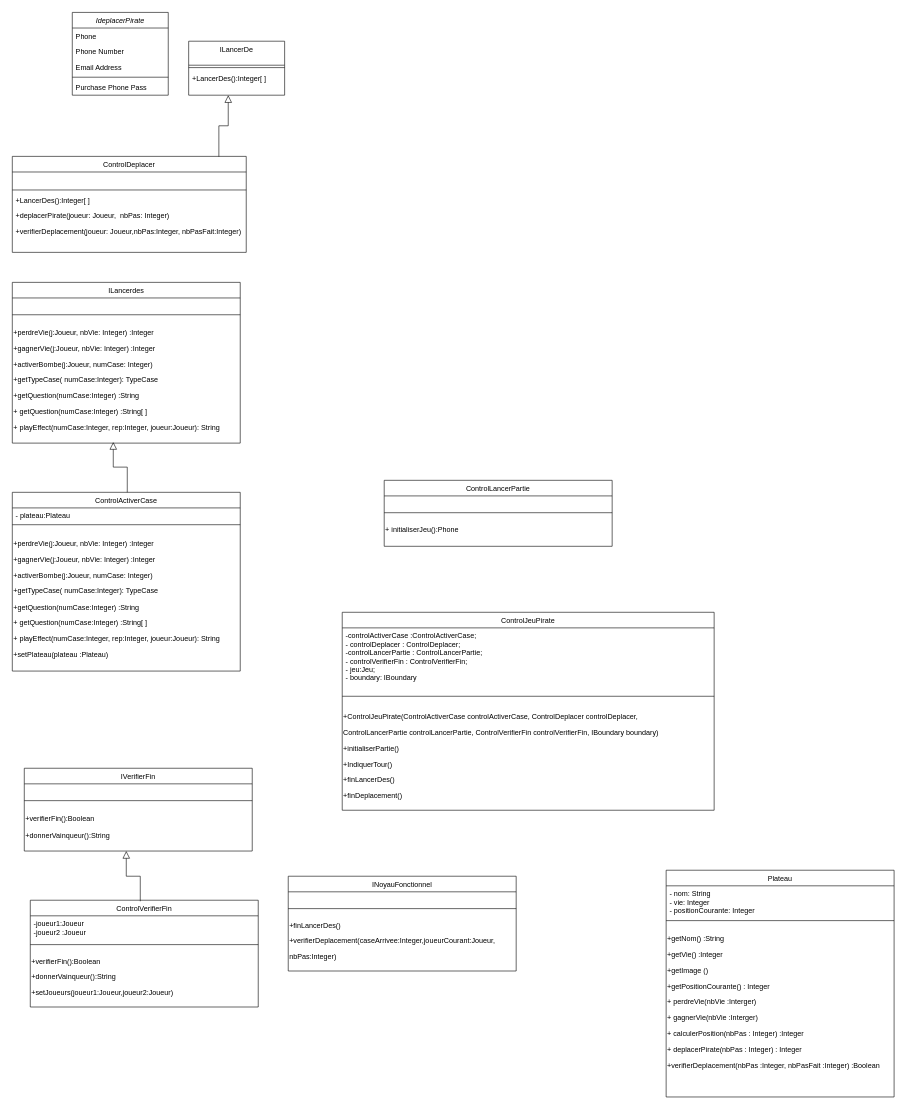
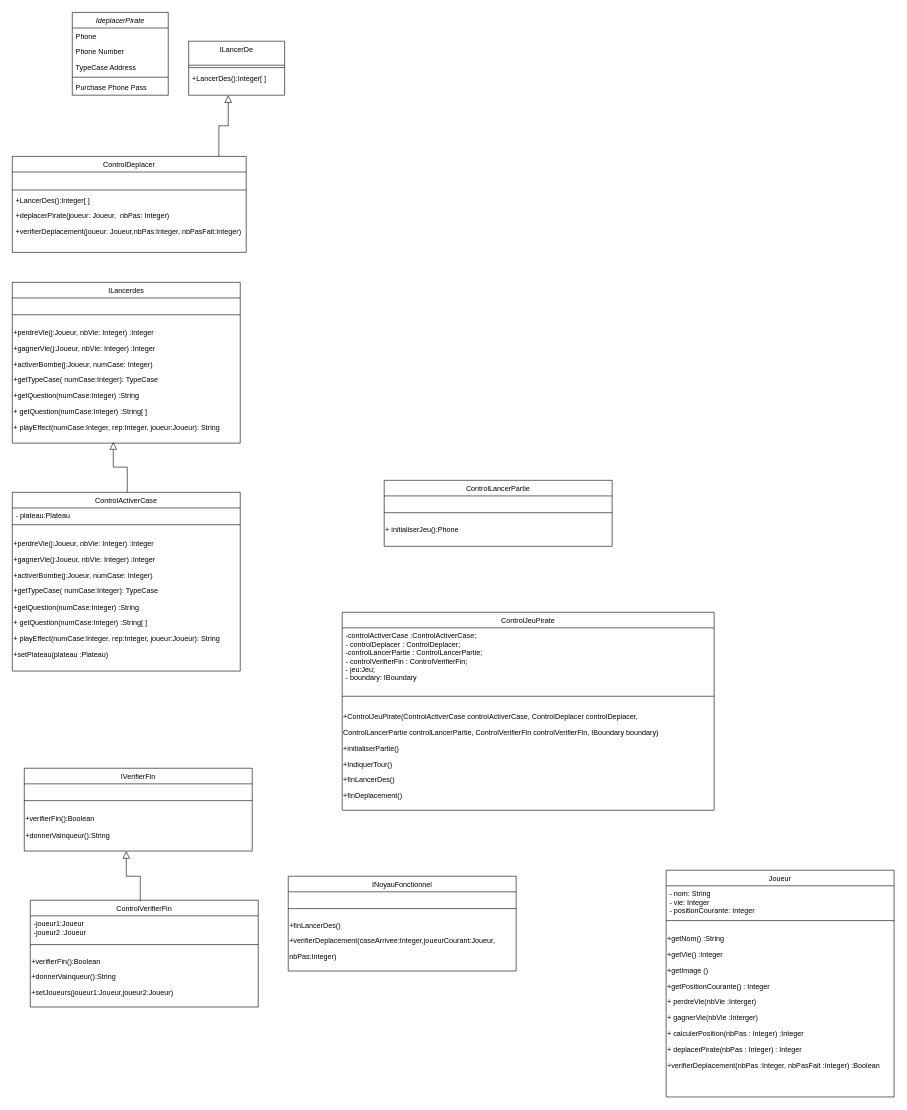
- <mxCell id="5" value="Email Address" style="text;align=left;verticalAlign=top;spacingLeft=4;spacingRight=4;overflow=hidden;rotatable=0;points=[[0,0.5],[1,0.5]];portConstraint=eastwest;rounded=0;shadow=0;html=0;" parent="2" vertex="1"><mxGeometry y="78" width="160" height="26" as="geometry" /></mxCell>
+ <mxCell id="5" value="TypeCase Address" style="text;align=left;verticalAlign=top;spacingLeft=4;spacingRight=4;overflow=hidden;rotatable=0;points=[[0,0.5],[1,0.5]];portConstraint=eastwest;rounded=0;shadow=0;html=0;" parent="2" vertex="1"><mxGeometry y="78" width="160" height="26" as="geometry" /></mxCell>
- <mxCell id="14" value="Plateau" style="swimlane;fontStyle=0;align=center;verticalAlign=top;childLayout=stackLayout;horizontal=1;startSize=26;horizontalStack=0;resizeParent=1;resizeLast=0;collapsible=1;marginBottom=0;rounded=0;shadow=0;strokeWidth=1;" parent="1" vertex="1"><mxGeometry x="1110" y="1450" width="380" height="378" as="geometry"><mxRectangle x="340" y="380" width="170" height="26" as="alternateBounds" /></mxGeometry></mxCell>
+ <mxCell id="14" value="Joueur" style="swimlane;fontStyle=0;align=center;verticalAlign=top;childLayout=stackLayout;horizontal=1;startSize=26;horizontalStack=0;resizeParent=1;resizeLast=0;collapsible=1;marginBottom=0;rounded=0;shadow=0;strokeWidth=1;" parent="1" vertex="1"><mxGeometry x="1110" y="1450" width="380" height="378" as="geometry"><mxRectangle x="340" y="380" width="170" height="26" as="alternateBounds" /></mxGeometry></mxCell>
